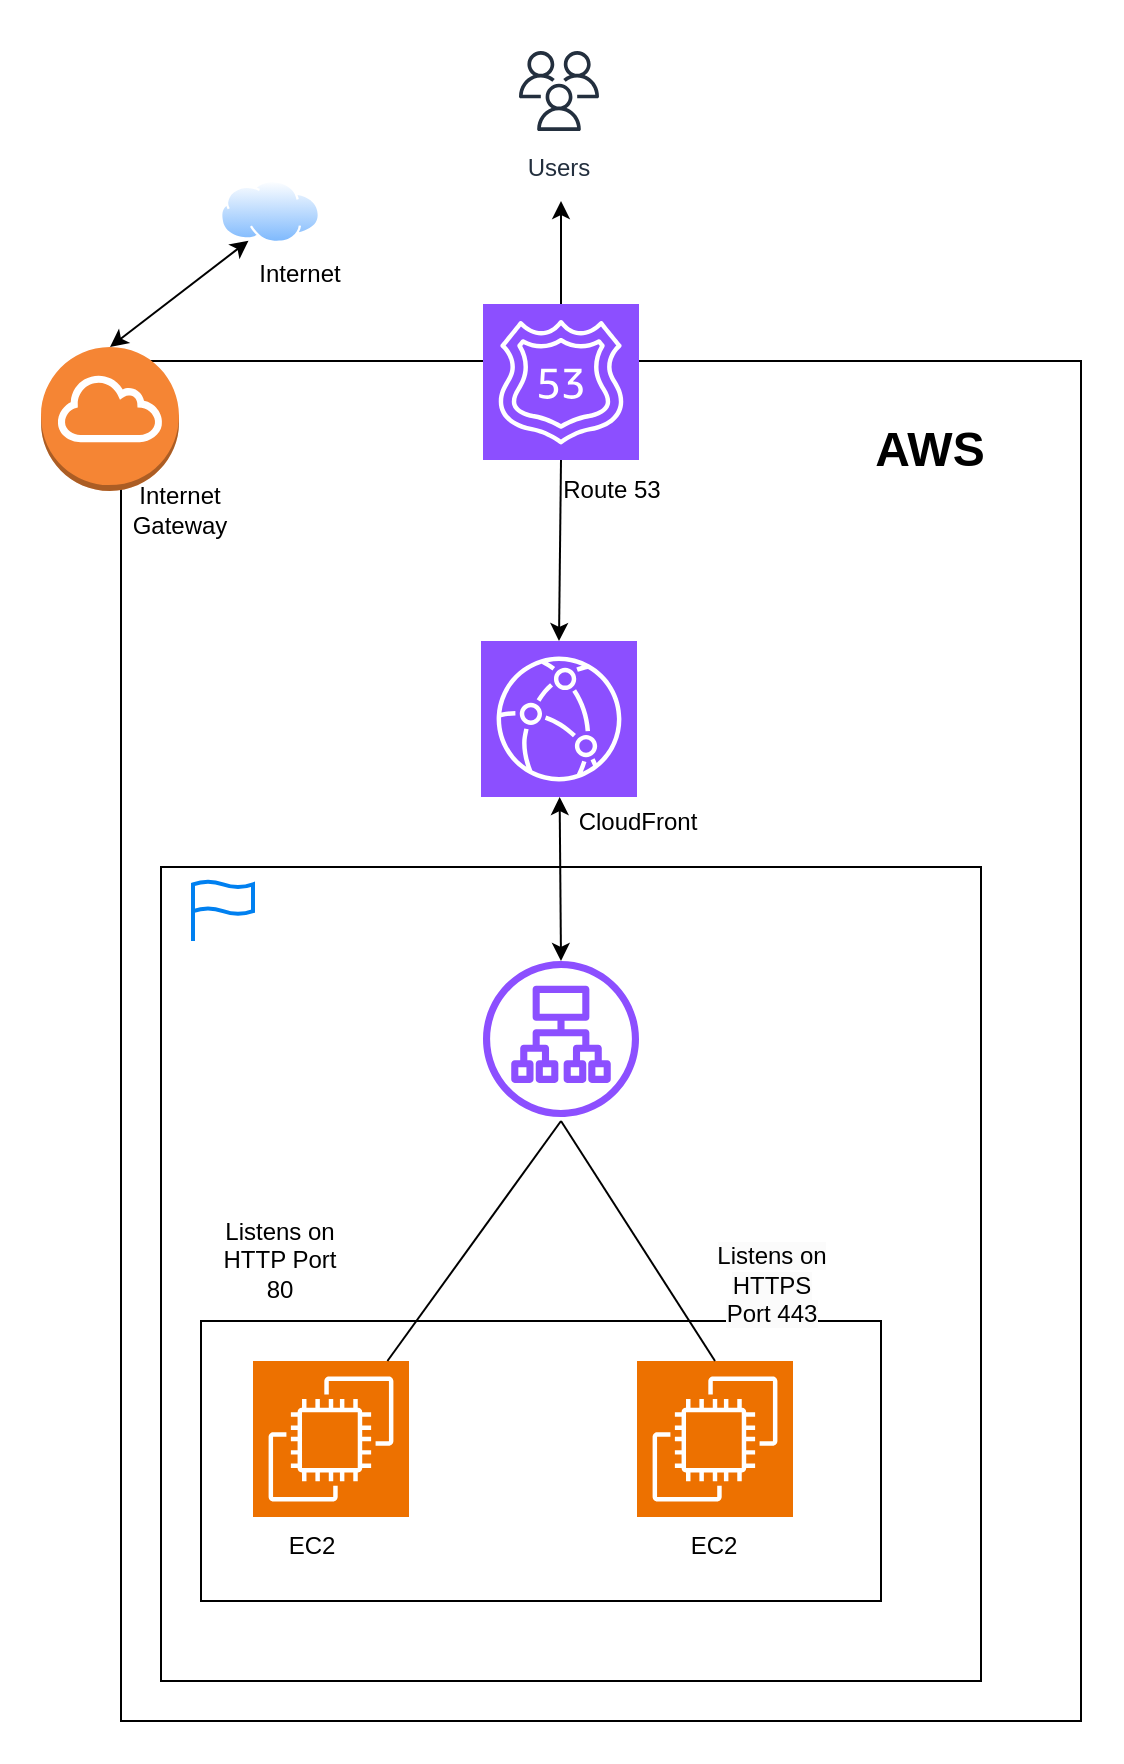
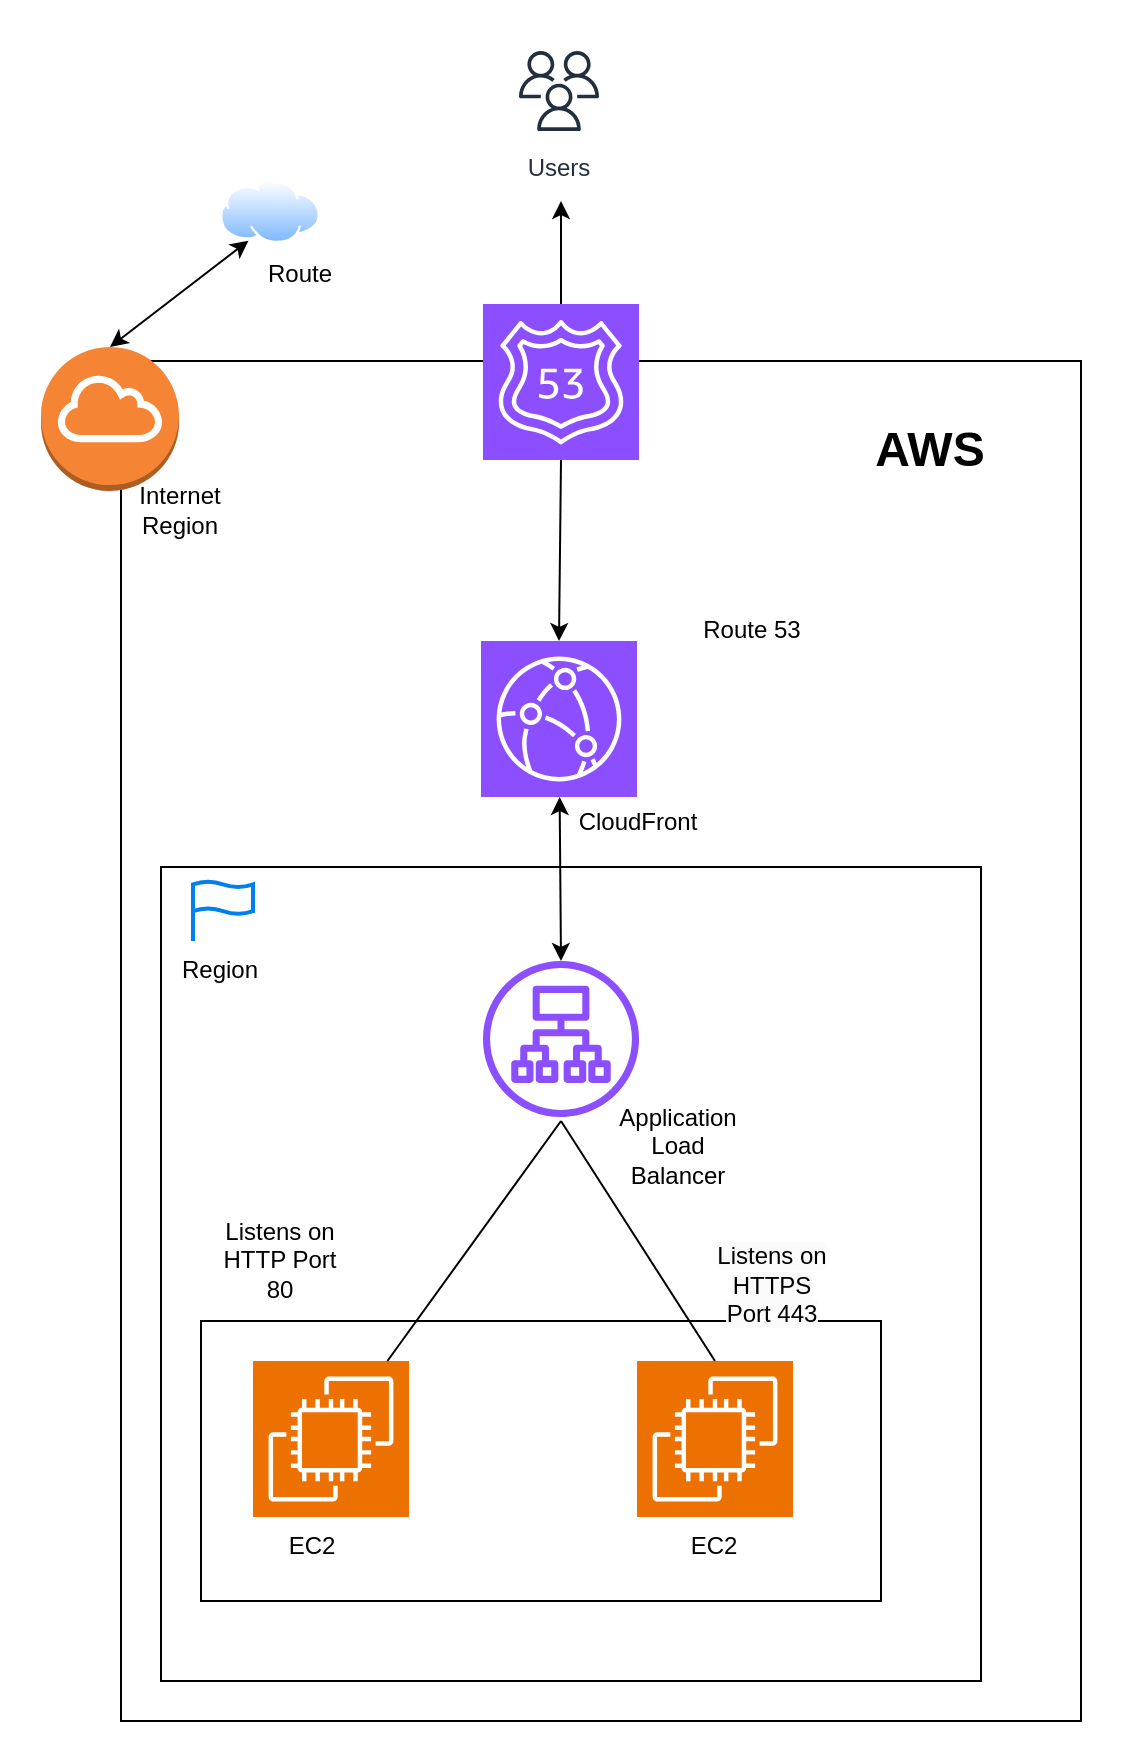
- <mxCell id="27" value="Internet" style="text;html=1;strokeColor=none;fillColor=none;align=center;verticalAlign=middle;whiteSpace=wrap;rounded=0;" vertex="1" parent="1"><mxGeometry x="120" y="121.5" width="60" height="30" as="geometry" /></mxCell>
+ <mxCell id="27" value="Route" style="text;html=1;strokeColor=none;fillColor=none;align=center;verticalAlign=middle;whiteSpace=wrap;rounded=0;" vertex="1" parent="1"><mxGeometry x="120" y="121.5" width="60" height="30" as="geometry" /></mxCell>
- <mxCell id="5" value="Route 53" style="text;html=1;strokeColor=none;fillColor=none;align=center;verticalAlign=middle;whiteSpace=wrap;rounded=0;" vertex="1" parent="1"><mxGeometry x="276" y="229.5" width="60" height="30" as="geometry" /></mxCell>
+ <mxCell id="5" value="Route 53" style="text;html=1;strokeColor=none;fillColor=none;align=center;verticalAlign=middle;whiteSpace=wrap;rounded=0;" vertex="1" parent="1"><mxGeometry x="346" y="299.5" width="60" height="30" as="geometry" /></mxCell>
- <mxCell id="24" value="Internet Gateway" style="text;html=1;strokeColor=none;fillColor=none;align=center;verticalAlign=middle;whiteSpace=wrap;rounded=0;" vertex="1" parent="1"><mxGeometry x="60" y="240" width="60" height="30" as="geometry" /></mxCell>
+ <mxCell id="24" value="Internet Region" style="text;html=1;strokeColor=none;fillColor=none;align=center;verticalAlign=middle;whiteSpace=wrap;rounded=0;" vertex="1" parent="1"><mxGeometry x="60" y="240" width="60" height="30" as="geometry" /></mxCell>
+ <mxCell id="10" value="Region" style="text;html=1;strokeColor=none;fillColor=none;align=center;verticalAlign=middle;whiteSpace=wrap;rounded=0;" vertex="1" parent="1"><mxGeometry x="80" y="470" width="60" height="30" as="geometry" /></mxCell>
+ <mxCell id="12" value="Application Load Balancer" style="text;html=1;strokeColor=none;fillColor=none;align=center;verticalAlign=middle;whiteSpace=wrap;rounded=0;" vertex="1" parent="1"><mxGeometry x="309" y="558" width="60" height="30" as="geometry" /></mxCell>
